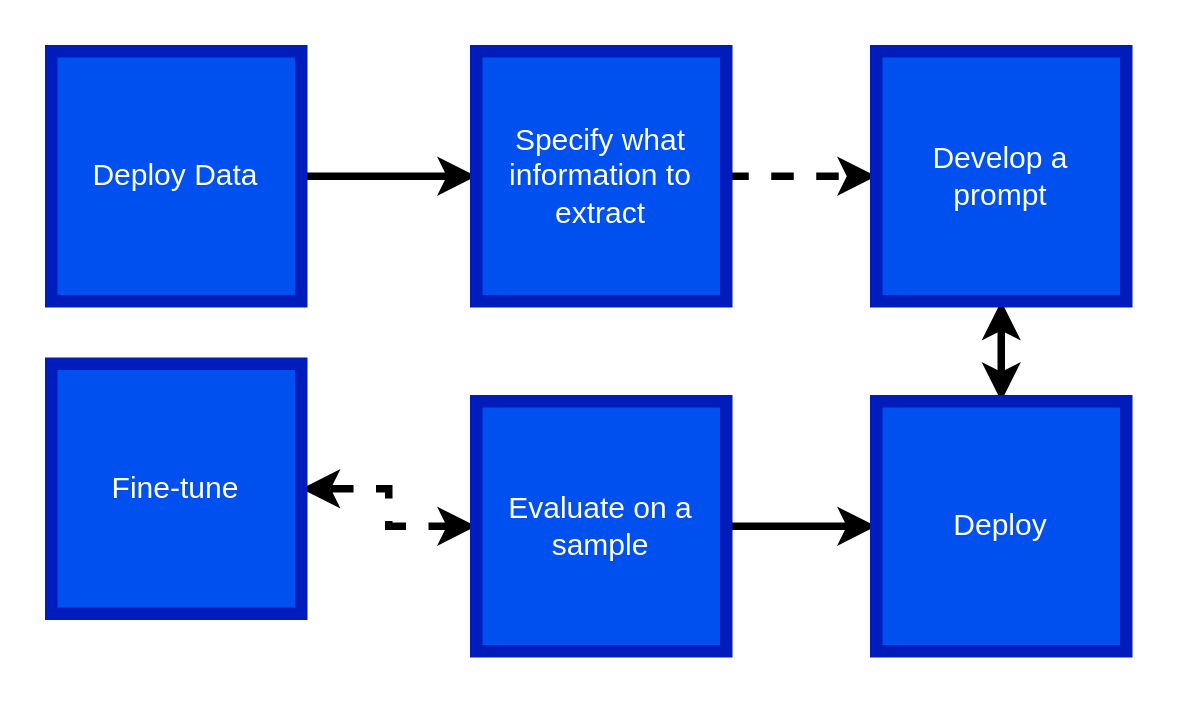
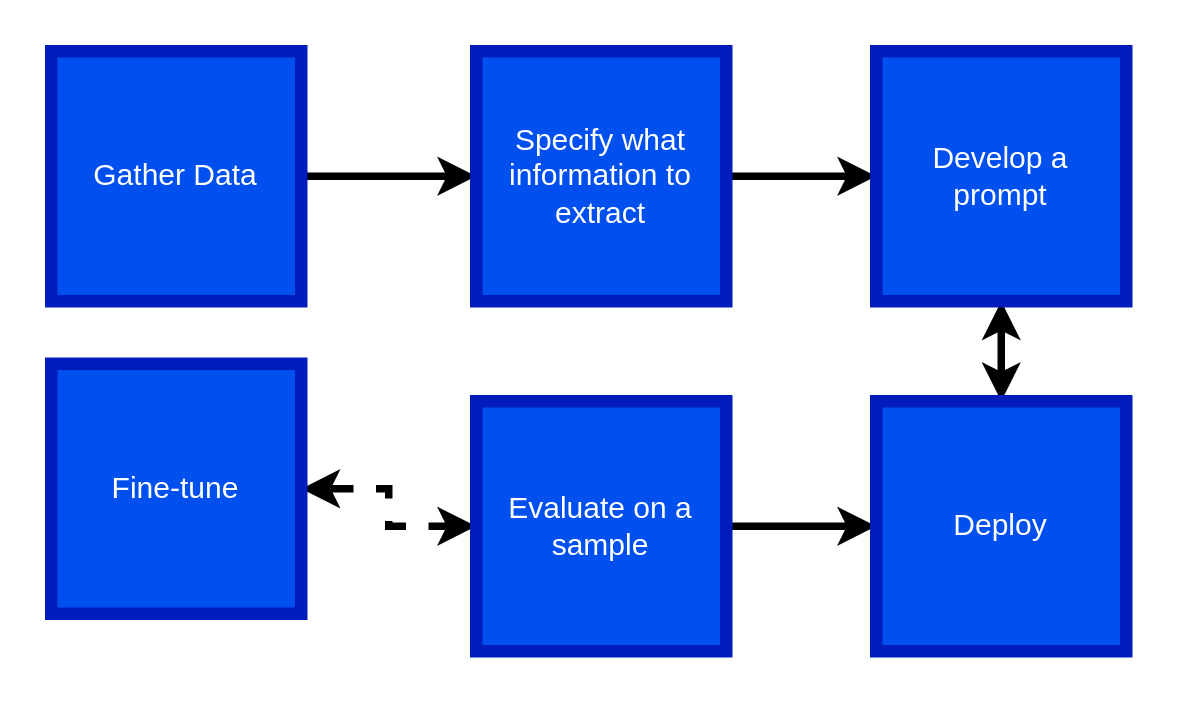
- <mxCell id="3" value="Deploy Data" style="whiteSpace=wrap;html=1;aspect=fixed;fillColor=#0050ef;fontColor=#ffffff;strokeColor=#001DBC;strokeWidth=5;" parent="1" vertex="1"><mxGeometry x="20" y="20" width="100" height="100" as="geometry" /></mxCell>
+ <mxCell id="3" value="Gather Data" style="whiteSpace=wrap;html=1;aspect=fixed;fillColor=#0050ef;fontColor=#ffffff;strokeColor=#001DBC;strokeWidth=5;" parent="1" vertex="1"><mxGeometry x="20" y="20" width="100" height="100" as="geometry" /></mxCell>
- <mxCell id="4" value="" style="edgeStyle=orthogonalEdgeStyle;rounded=0;orthogonalLoop=1;jettySize=auto;html=1;strokeWidth=3;dashed=1;" parent="1" source="5" target="7" edge="1"><mxGeometry relative="1" as="geometry" /></mxCell>
+ <mxCell id="4" value="" style="edgeStyle=orthogonalEdgeStyle;rounded=0;orthogonalLoop=1;jettySize=auto;html=1;strokeWidth=3;" parent="1" source="5" target="7" edge="1"><mxGeometry relative="1" as="geometry" /></mxCell>
